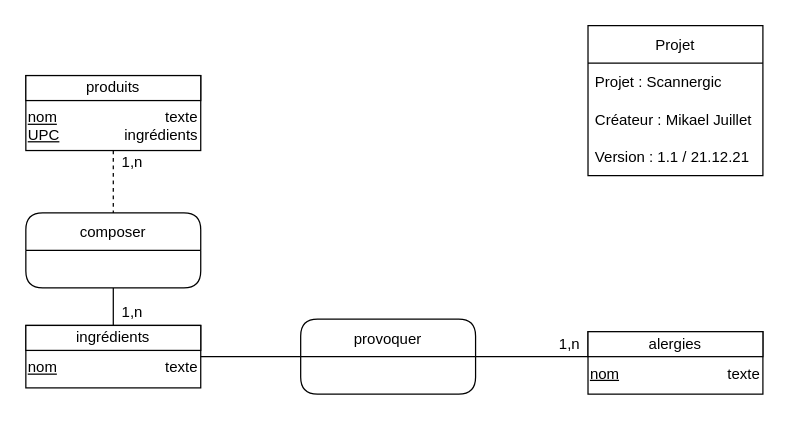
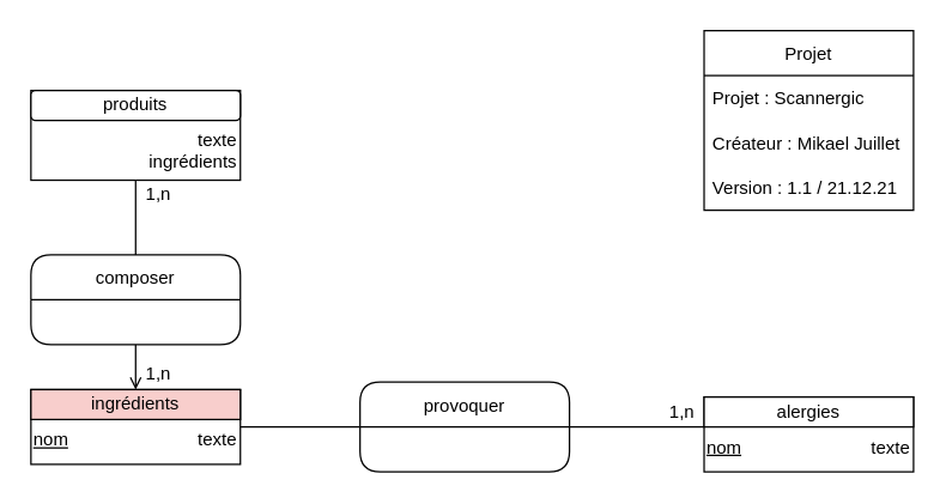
- <mxCell id="4" value="produits" style="rounded=0;whiteSpace=wrap;html=1;" parent="1" vertex="1"><mxGeometry x="20" y="60" width="140" height="20" as="geometry" /></mxCell>
+ <mxCell id="4" value="produits" style="whiteSpace=wrap;html=1;rounded=1;" parent="1" vertex="1"><mxGeometry x="20" y="60" width="140" height="20" as="geometry" /></mxCell>
- <mxCell id="3" value="&lt;u&gt;nom&lt;br&gt;UPC&lt;br&gt;&lt;/u&gt;" style="rounded=0;whiteSpace=wrap;html=1;fillColor=none;strokeColor=none;align=left;verticalAlign=top;" parent="1" vertex="1"><mxGeometry x="20" y="80" width="70" height="40" as="geometry" /></mxCell>
- <mxCell id="19" value="" style="endArrow=none;html=1;rounded=0;entryX=0.5;entryY=0;entryDx=0;entryDy=0;exitX=0;exitY=1;exitDx=0;exitDy=0;dashed=1;" parent="1" source="5" target="18" edge="1"><mxGeometry width="50" height="50" relative="1" as="geometry"><mxPoint x="89.44" y="113.01" as="sourcePoint" /><mxPoint x="340" y="230" as="targetPoint" /></mxGeometry></mxCell>
+ <mxCell id="19" value="" style="endArrow=none;html=1;rounded=0;entryX=0.5;entryY=0;entryDx=0;entryDy=0;exitX=0;exitY=1;exitDx=0;exitDy=0;" parent="1" source="5" target="18" edge="1"><mxGeometry width="50" height="50" relative="1" as="geometry"><mxPoint x="89.44" y="113.01" as="sourcePoint" /><mxPoint x="340" y="230" as="targetPoint" /></mxGeometry></mxCell>
- <mxCell id="20" value="" style="endArrow=none;html=1;rounded=0;exitX=0.5;exitY=1;exitDx=0;exitDy=0;entryX=0.5;entryY=0;entryDx=0;entryDy=0;" parent="1" source="18" target="8" edge="1"><mxGeometry width="50" height="50" relative="1" as="geometry"><mxPoint x="79" y="156.99" as="sourcePoint" /><mxPoint x="80" y="216.99" as="targetPoint" /></mxGeometry></mxCell>
+ <mxCell id="20" value="" style="endArrow=open;html=1;rounded=0;exitX=0.5;exitY=1;exitDx=0;exitDy=0;entryX=0.5;entryY=0;entryDx=0;entryDy=0;" parent="1" source="18" target="8" edge="1"><mxGeometry width="50" height="50" relative="1" as="geometry"><mxPoint x="79" y="156.99" as="sourcePoint" /><mxPoint x="80" y="216.99" as="targetPoint" /></mxGeometry></mxCell>
- <mxCell id="8" value="ingrédients" style="rounded=0;whiteSpace=wrap;html=1;" parent="1" vertex="1"><mxGeometry x="20" y="260" width="140" height="20" as="geometry" /></mxCell>
+ <mxCell id="8" value="ingrédients" style="rounded=0;whiteSpace=wrap;html=1;fillColor=#f8cecc;" parent="1" vertex="1"><mxGeometry x="20" y="260" width="140" height="20" as="geometry" /></mxCell>
